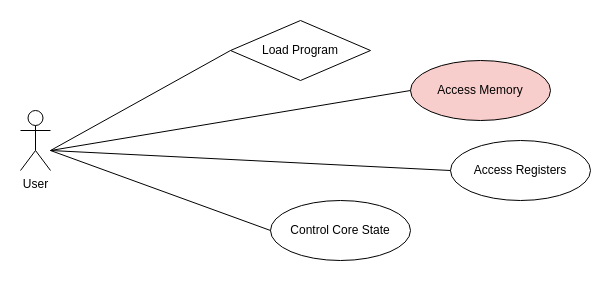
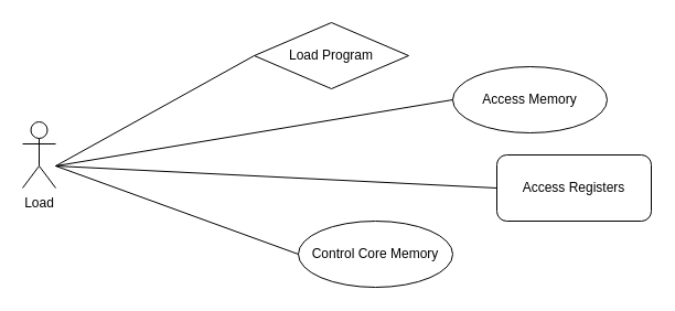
- <mxCell id="4" value="Access Memory" style="ellipse;whiteSpace=wrap;html=1;fillColor=#f8cecc;" parent="1" vertex="1"><mxGeometry x="410" y="60" width="140" height="60" as="geometry" /></mxCell>
+ <mxCell id="4" value="Access Memory" style="ellipse;whiteSpace=wrap;html=1;" parent="1" vertex="1"><mxGeometry x="410" y="60" width="140" height="60" as="geometry" /></mxCell>
- <mxCell id="5" value="Access Registers" style="ellipse;whiteSpace=wrap;html=1;" parent="1" vertex="1"><mxGeometry x="450" y="140" width="140" height="60" as="geometry" /></mxCell>
+ <mxCell id="5" value="Access Registers" style="whiteSpace=wrap;html=1;rounded=1;" parent="1" vertex="1"><mxGeometry x="450" y="140" width="140" height="60" as="geometry" /></mxCell>
- <mxCell id="2" value="User" style="shape=umlActor;verticalLabelPosition=bottom;verticalAlign=top;html=1;" parent="1" vertex="1"><mxGeometry x="20" y="110" width="30" height="60" as="geometry" /></mxCell>
+ <mxCell id="2" value="Load" style="shape=umlActor;verticalLabelPosition=bottom;verticalAlign=top;html=1;" parent="1" vertex="1"><mxGeometry x="20" y="110" width="30" height="60" as="geometry" /></mxCell>
- <mxCell id="6" value="Control Core State" style="ellipse;whiteSpace=wrap;html=1;" parent="1" vertex="1"><mxGeometry x="270" y="200" width="140" height="60" as="geometry" /></mxCell>
+ <mxCell id="6" value="Control Core Memory" style="ellipse;whiteSpace=wrap;html=1;" parent="1" vertex="1"><mxGeometry x="270" y="200" width="140" height="60" as="geometry" /></mxCell>
